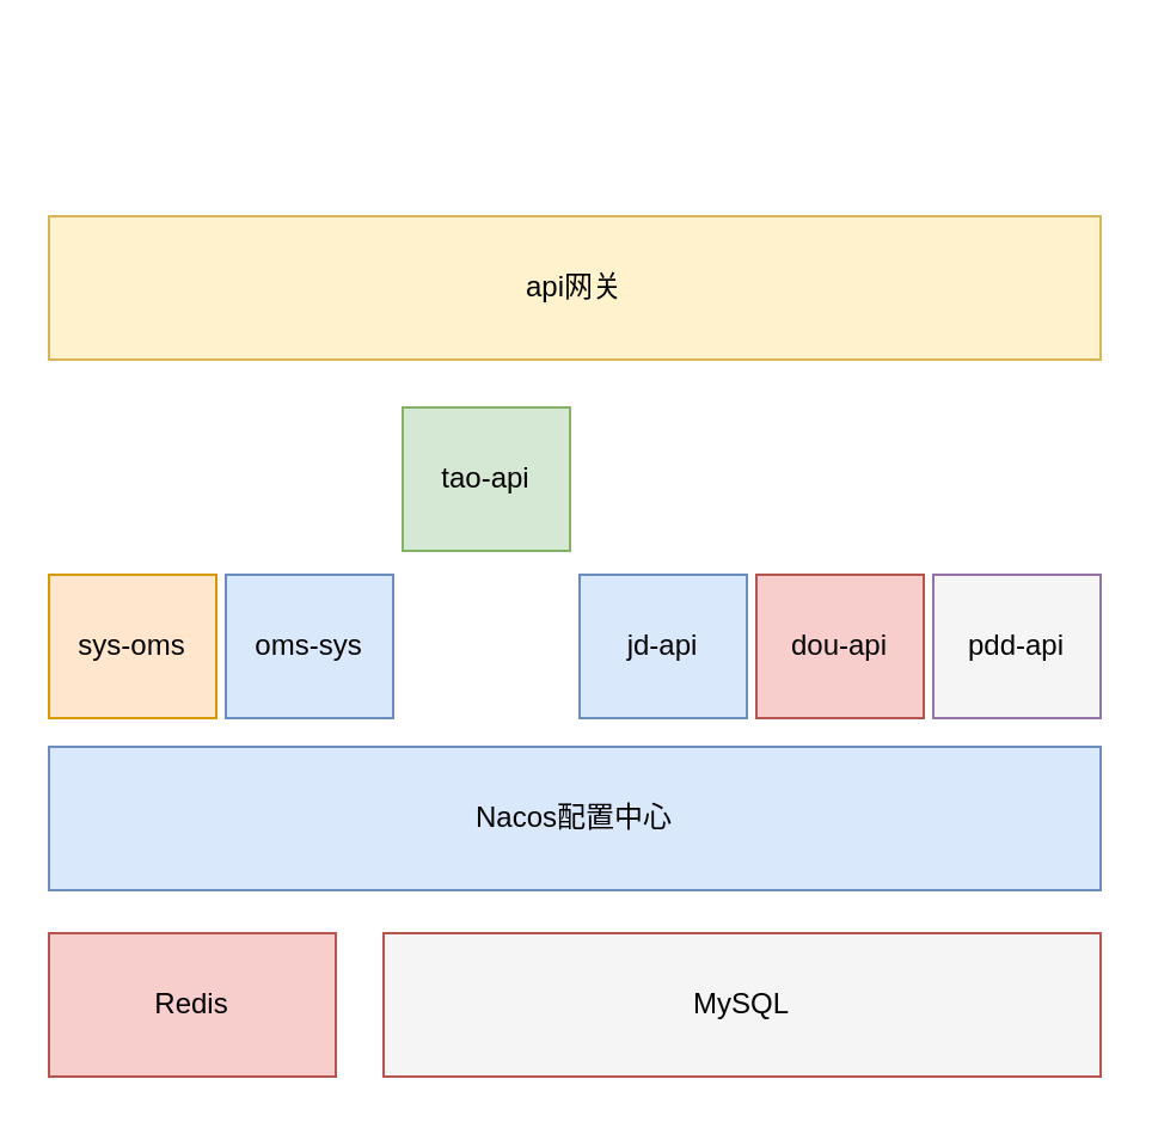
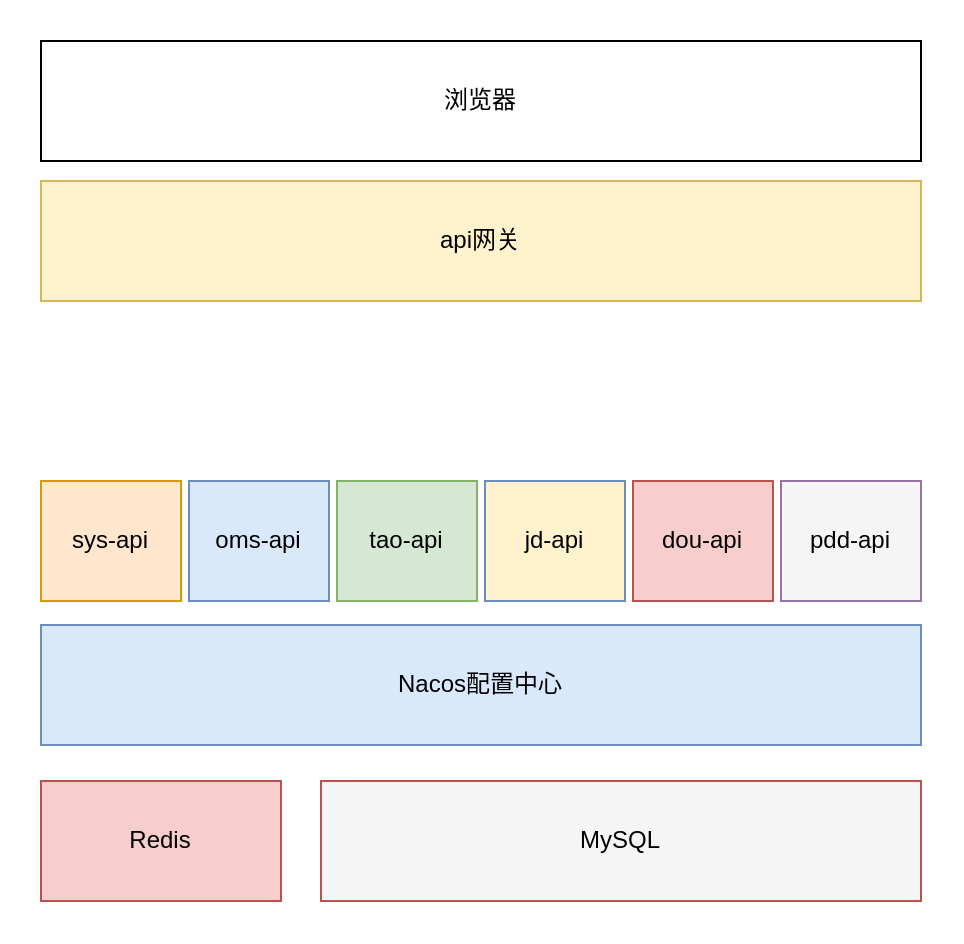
+ <mxCell id="2" value="浏览器" style="rounded=0;whiteSpace=wrap;html=1;" parent="1" vertex="1"><mxGeometry x="20" y="20" width="440" height="60" as="geometry" /></mxCell>
- <mxCell id="5" value="tao-api" style="rounded=0;whiteSpace=wrap;html=1;fillColor=#d5e8d4;strokeColor=#82b366;" parent="1" vertex="1"><mxGeometry x="168" y="170" width="70" height="60" as="geometry" /></mxCell>
+ <mxCell id="5" value="tao-api" style="rounded=0;whiteSpace=wrap;html=1;fillColor=#d5e8d4;strokeColor=#82b366;" parent="1" vertex="1"><mxGeometry x="168" y="240" width="70" height="60" as="geometry" /></mxCell>
- <mxCell id="4" value="sys-oms" style="rounded=0;whiteSpace=wrap;html=1;fillColor=#ffe6cc;strokeColor=#d79b00;" parent="1" vertex="1"><mxGeometry x="20" y="240" width="70" height="60" as="geometry" /></mxCell>
+ <mxCell id="4" value="sys-api" style="rounded=0;whiteSpace=wrap;html=1;fillColor=#ffe6cc;strokeColor=#d79b00;" parent="1" vertex="1"><mxGeometry x="20" y="240" width="70" height="60" as="geometry" /></mxCell>
- <mxCell id="12" value="oms-sys" style="rounded=0;whiteSpace=wrap;html=1;fillColor=#dae8fc;strokeColor=#6c8ebf;" vertex="1" parent="1"><mxGeometry x="94" y="240" width="70" height="60" as="geometry" /></mxCell>
+ <mxCell id="12" value="oms-api" style="rounded=0;whiteSpace=wrap;html=1;fillColor=#dae8fc;strokeColor=#6c8ebf;" vertex="1" parent="1"><mxGeometry x="94" y="240" width="70" height="60" as="geometry" /></mxCell>
- <mxCell id="6" value="jd-api" style="rounded=0;whiteSpace=wrap;html=1;fillColor=#dae8fc;strokeColor=#6c8ebf;" parent="1" vertex="1"><mxGeometry x="242" y="240" width="70" height="60" as="geometry" /></mxCell>
+ <mxCell id="6" value="jd-api" style="rounded=0;whiteSpace=wrap;html=1;fillColor=#fff2cc;strokeColor=#6c8ebf;" parent="1" vertex="1"><mxGeometry x="242" y="240" width="70" height="60" as="geometry" /></mxCell>
